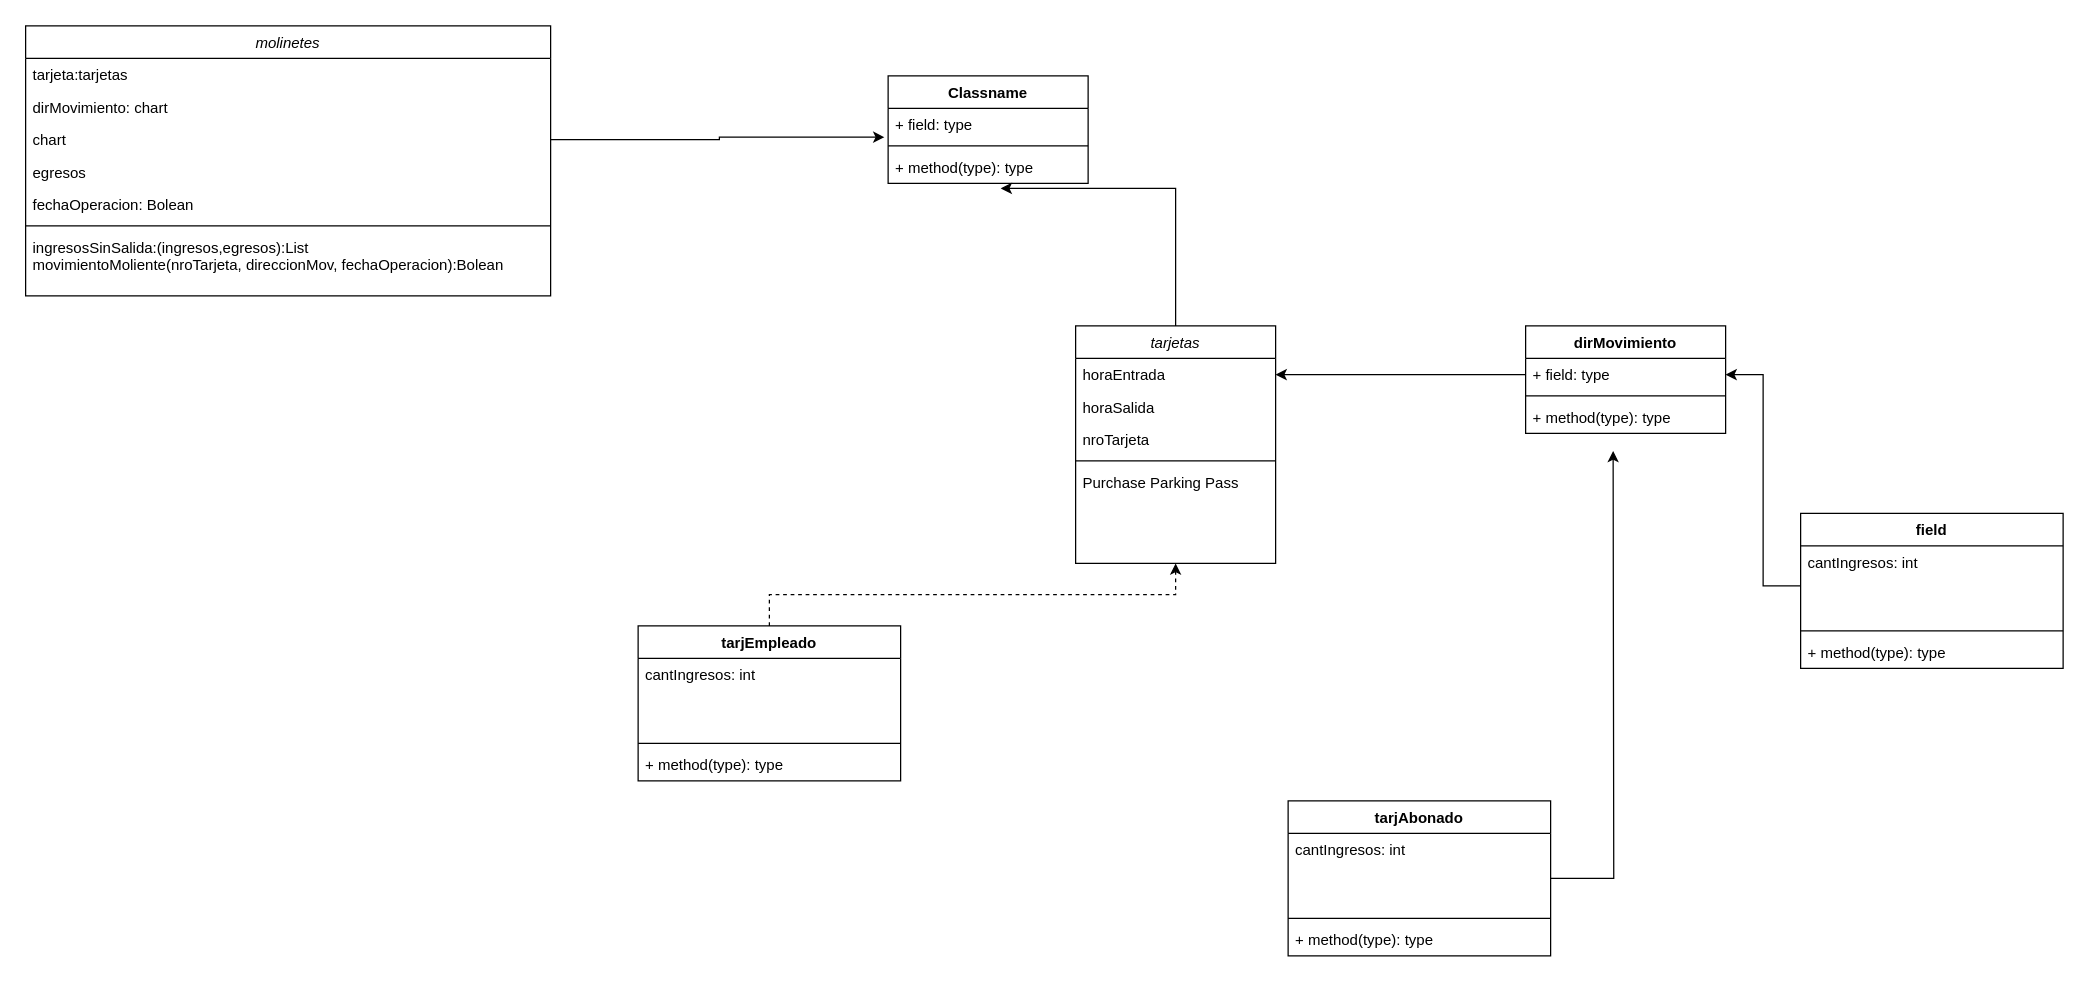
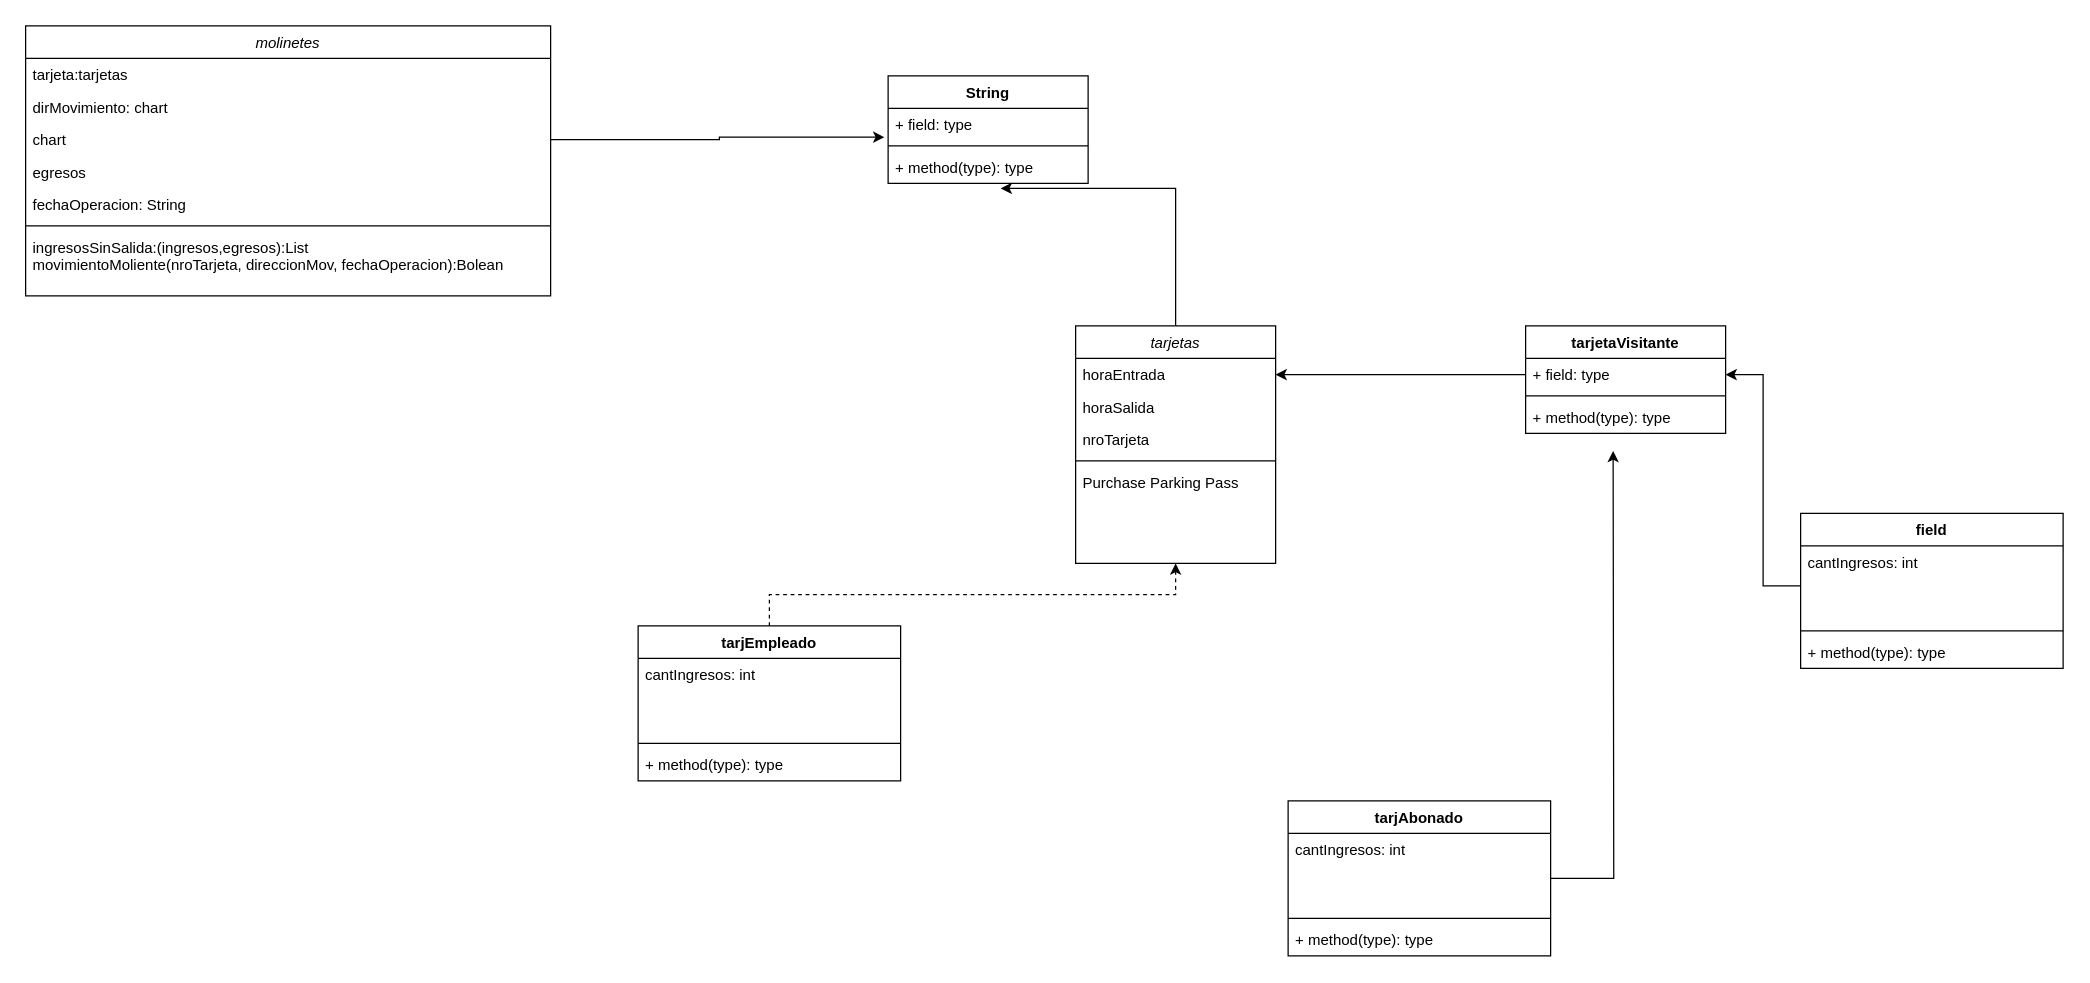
- <mxCell id="37" value="Classname" style="swimlane;fontStyle=1;align=center;verticalAlign=top;childLayout=stackLayout;horizontal=1;startSize=26;horizontalStack=0;resizeParent=1;resizeParentMax=0;resizeLast=0;collapsible=1;marginBottom=0;" vertex="1" parent="1"><mxGeometry x="710" y="60" width="160" height="86" as="geometry" /></mxCell>
+ <mxCell id="37" value="String" style="swimlane;fontStyle=1;align=center;verticalAlign=top;childLayout=stackLayout;horizontal=1;startSize=26;horizontalStack=0;resizeParent=1;resizeParentMax=0;resizeLast=0;collapsible=1;marginBottom=0;" vertex="1" parent="1"><mxGeometry x="710" y="60" width="160" height="86" as="geometry" /></mxCell>
- <mxCell id="7" value="fechaOperacion: Bolean" style="text;align=left;verticalAlign=top;spacingLeft=4;spacingRight=4;overflow=hidden;rotatable=0;points=[[0,0.5],[1,0.5]];portConstraint=eastwest;rounded=0;shadow=0;html=0;" vertex="1" parent="2"><mxGeometry y="130" width="420" height="26" as="geometry" /></mxCell>
+ <mxCell id="7" value="fechaOperacion: String" style="text;align=left;verticalAlign=top;spacingLeft=4;spacingRight=4;overflow=hidden;rotatable=0;points=[[0,0.5],[1,0.5]];portConstraint=eastwest;rounded=0;shadow=0;html=0;" vertex="1" parent="2"><mxGeometry y="130" width="420" height="26" as="geometry" /></mxCell>
- <mxCell id="31" value="dirMovimiento" style="swimlane;fontStyle=1;align=center;verticalAlign=top;childLayout=stackLayout;horizontal=1;startSize=26;horizontalStack=0;resizeParent=1;resizeParentMax=0;resizeLast=0;collapsible=1;marginBottom=0;" vertex="1" parent="1"><mxGeometry x="1220" y="260" width="160" height="86" as="geometry" /></mxCell>
+ <mxCell id="31" value="tarjetaVisitante" style="swimlane;fontStyle=1;align=center;verticalAlign=top;childLayout=stackLayout;horizontal=1;startSize=26;horizontalStack=0;resizeParent=1;resizeParentMax=0;resizeLast=0;collapsible=1;marginBottom=0;" vertex="1" parent="1"><mxGeometry x="1220" y="260" width="160" height="86" as="geometry" /></mxCell>
